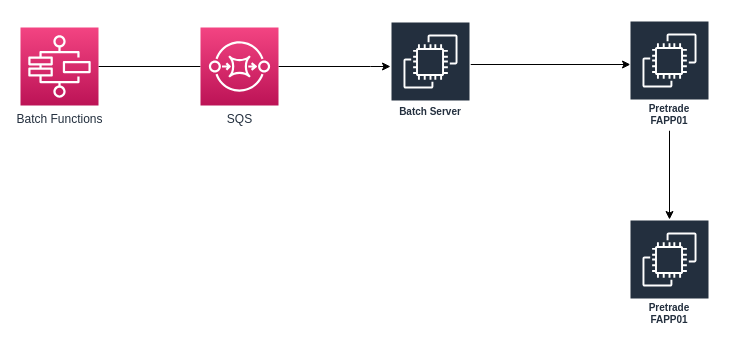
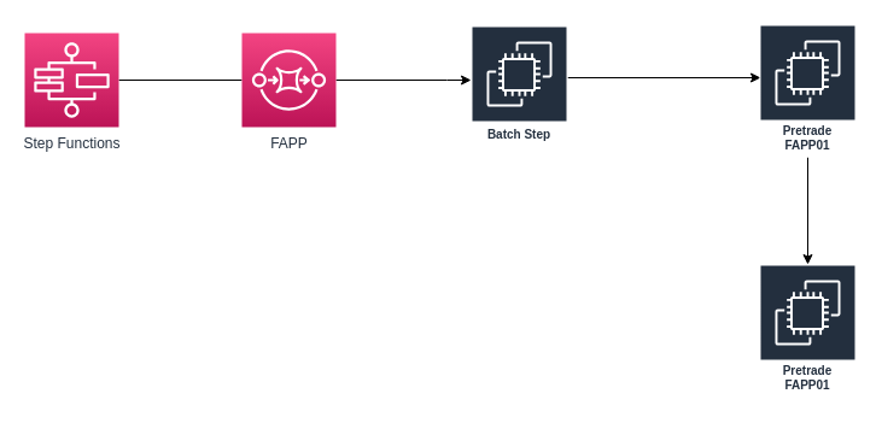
- <mxCell id="7" value="Batch Server" style="outlineConnect=0;fontColor=#232F3E;gradientColor=none;strokeColor=#ffffff;fillColor=#232F3E;dashed=0;verticalLabelPosition=middle;verticalAlign=bottom;align=center;html=1;whiteSpace=wrap;fontSize=10;fontStyle=1;spacing=3;shape=mxgraph.aws4.productIcon;prIcon=mxgraph.aws4.ec2;" vertex="1" parent="1"><mxGeometry x="390" y="21" width="80" height="100" as="geometry" /></mxCell>
+ <mxCell id="7" value="Batch Step" style="outlineConnect=0;fontColor=#232F3E;gradientColor=none;strokeColor=#ffffff;fillColor=#232F3E;dashed=0;verticalLabelPosition=middle;verticalAlign=bottom;align=center;html=1;whiteSpace=wrap;fontSize=10;fontStyle=1;spacing=3;shape=mxgraph.aws4.productIcon;prIcon=mxgraph.aws4.ec2;" vertex="1" parent="1"><mxGeometry x="390" y="21" width="80" height="100" as="geometry" /></mxCell>
- <mxCell id="3" value="Batch Functions" style="points=[[0,0,0],[0.25,0,0],[0.5,0,0],[0.75,0,0],[1,0,0],[0,1,0],[0.25,1,0],[0.5,1,0],[0.75,1,0],[1,1,0],[0,0.25,0],[0,0.5,0],[0,0.75,0],[1,0.25,0],[1,0.5,0],[1,0.75,0]];outlineConnect=0;fontColor=#232F3E;gradientColor=#F34482;gradientDirection=north;fillColor=#BC1356;strokeColor=#ffffff;dashed=0;verticalLabelPosition=bottom;verticalAlign=top;align=center;html=1;fontSize=12;fontStyle=0;aspect=fixed;shape=mxgraph.aws4.resourceIcon;resIcon=mxgraph.aws4.step_functions;" vertex="1" parent="1"><mxGeometry x="20" y="27" width="78" height="78" as="geometry" /></mxCell>
+ <mxCell id="3" value="Step Functions" style="points=[[0,0,0],[0.25,0,0],[0.5,0,0],[0.75,0,0],[1,0,0],[0,1,0],[0.25,1,0],[0.5,1,0],[0.75,1,0],[1,1,0],[0,0.25,0],[0,0.5,0],[0,0.75,0],[1,0.25,0],[1,0.5,0],[1,0.75,0]];outlineConnect=0;fontColor=#232F3E;gradientColor=#F34482;gradientDirection=north;fillColor=#BC1356;strokeColor=#ffffff;dashed=0;verticalLabelPosition=bottom;verticalAlign=top;align=center;html=1;fontSize=12;fontStyle=0;aspect=fixed;shape=mxgraph.aws4.resourceIcon;resIcon=mxgraph.aws4.step_functions;" vertex="1" parent="1"><mxGeometry x="20" y="27" width="78" height="78" as="geometry" /></mxCell>
- <mxCell id="5" value="SQS" style="points=[[0,0,0],[0.25,0,0],[0.5,0,0],[0.75,0,0],[1,0,0],[0,1,0],[0.25,1,0],[0.5,1,0],[0.75,1,0],[1,1,0],[0,0.25,0],[0,0.5,0],[0,0.75,0],[1,0.25,0],[1,0.5,0],[1,0.75,0]];outlineConnect=0;fontColor=#232F3E;gradientColor=#F34482;gradientDirection=north;fillColor=#BC1356;strokeColor=#ffffff;dashed=0;verticalLabelPosition=bottom;verticalAlign=top;align=center;html=1;fontSize=12;fontStyle=0;aspect=fixed;shape=mxgraph.aws4.resourceIcon;resIcon=mxgraph.aws4.sqs;" vertex="1" parent="1"><mxGeometry x="200" y="27" width="78" height="78" as="geometry" /></mxCell>
+ <mxCell id="5" value="FAPP" style="points=[[0,0,0],[0.25,0,0],[0.5,0,0],[0.75,0,0],[1,0,0],[0,1,0],[0.25,1,0],[0.5,1,0],[0.75,1,0],[1,1,0],[0,0.25,0],[0,0.5,0],[0,0.75,0],[1,0.25,0],[1,0.5,0],[1,0.75,0]];outlineConnect=0;fontColor=#232F3E;gradientColor=#F34482;gradientDirection=north;fillColor=#BC1356;strokeColor=#ffffff;dashed=0;verticalLabelPosition=bottom;verticalAlign=top;align=center;html=1;fontSize=12;fontStyle=0;aspect=fixed;shape=mxgraph.aws4.resourceIcon;resIcon=mxgraph.aws4.sqs;" vertex="1" parent="1"><mxGeometry x="200" y="27" width="78" height="78" as="geometry" /></mxCell>
